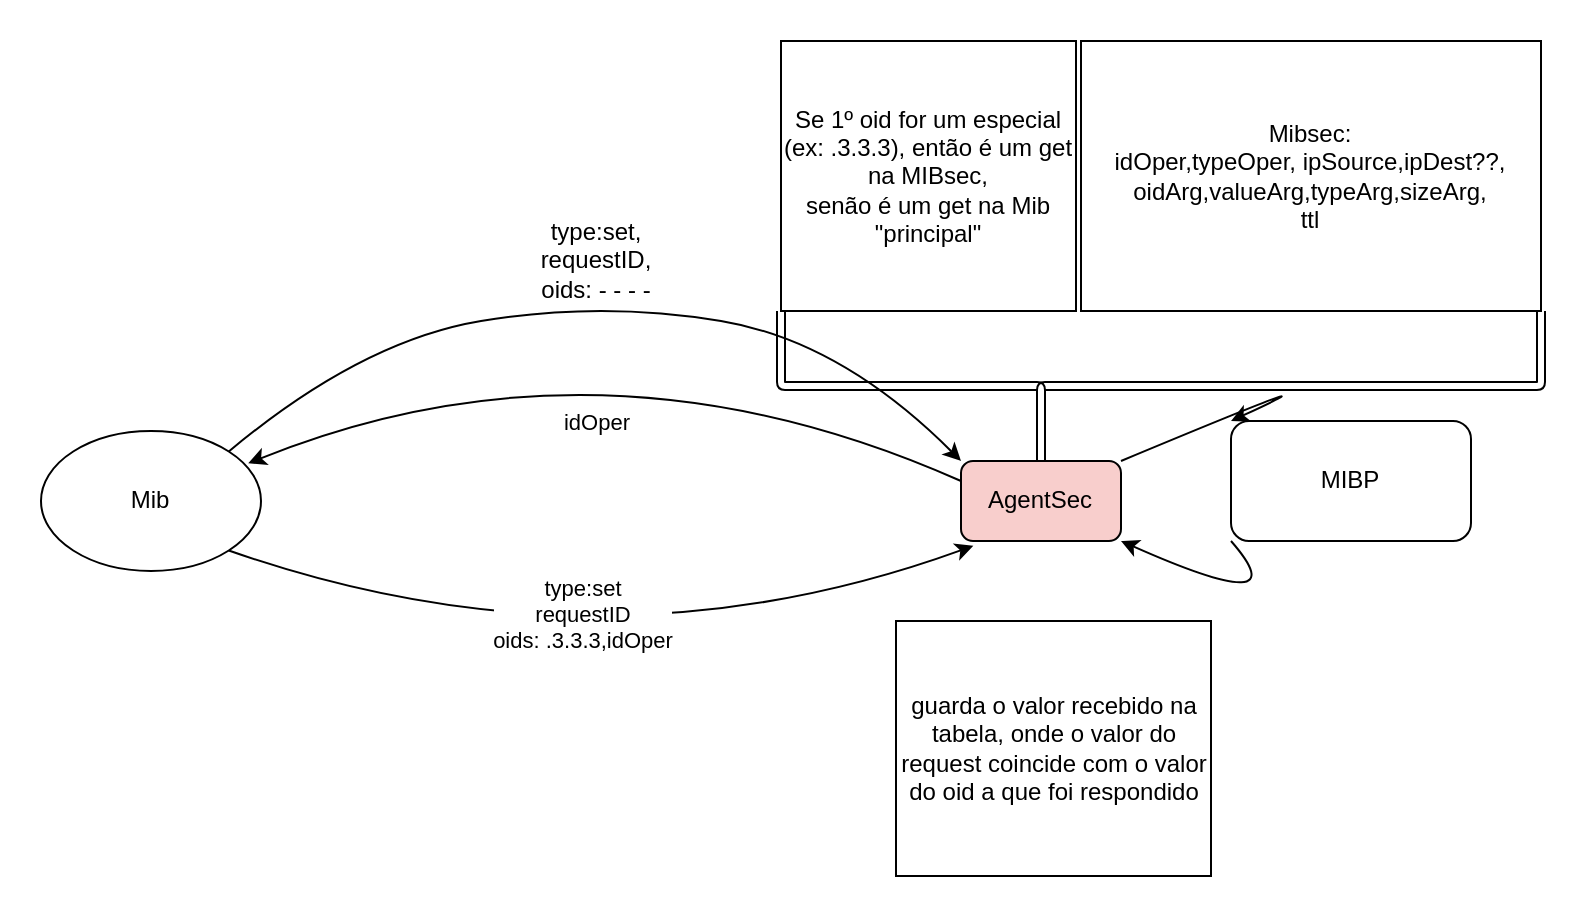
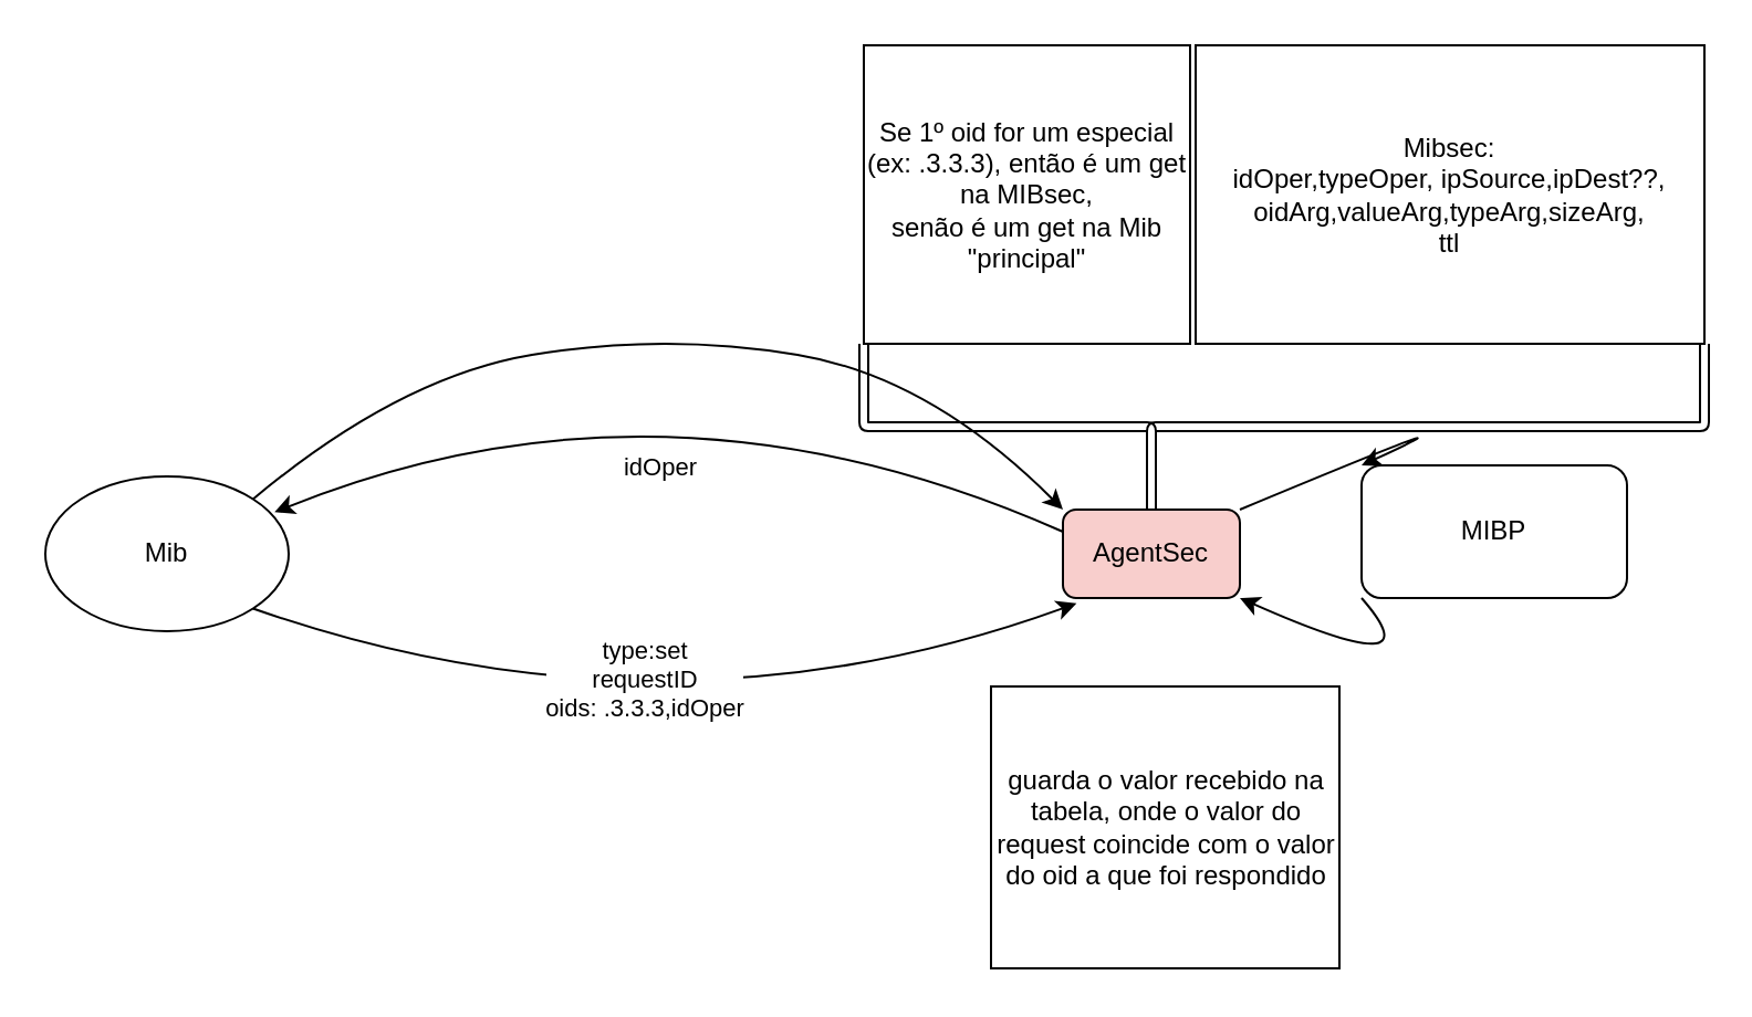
- <mxCell id="5" value="type:set,&lt;br&gt;requestID,&lt;br&gt;oids: - - - -" style="text;html=1;strokeColor=none;fillColor=none;align=center;verticalAlign=middle;whiteSpace=wrap;rounded=0;" vertex="1" parent="1"><mxGeometry x="250" y="110" width="96" height="40" as="geometry" /></mxCell>
